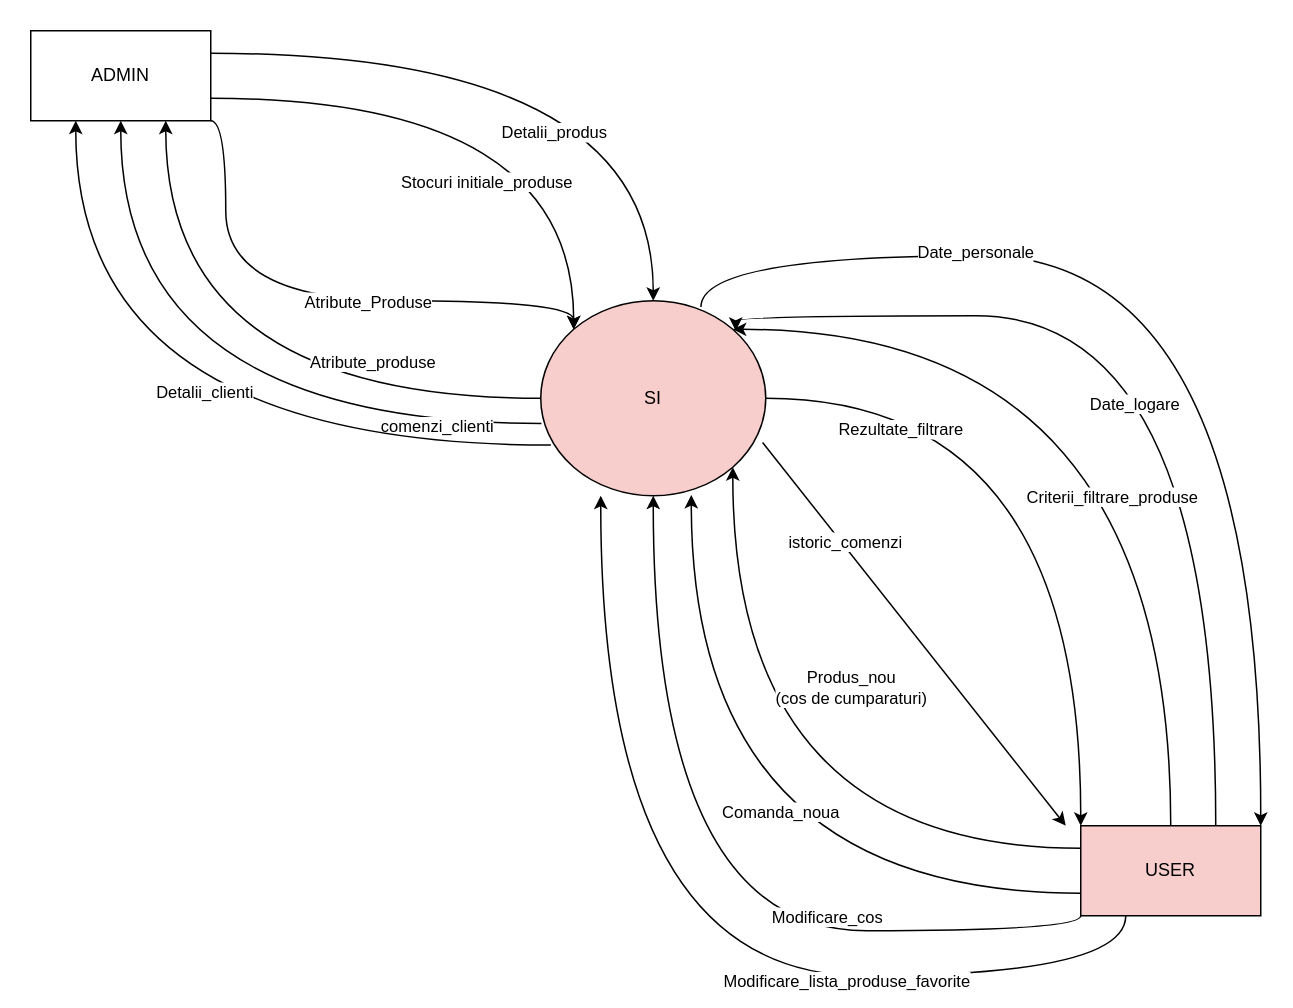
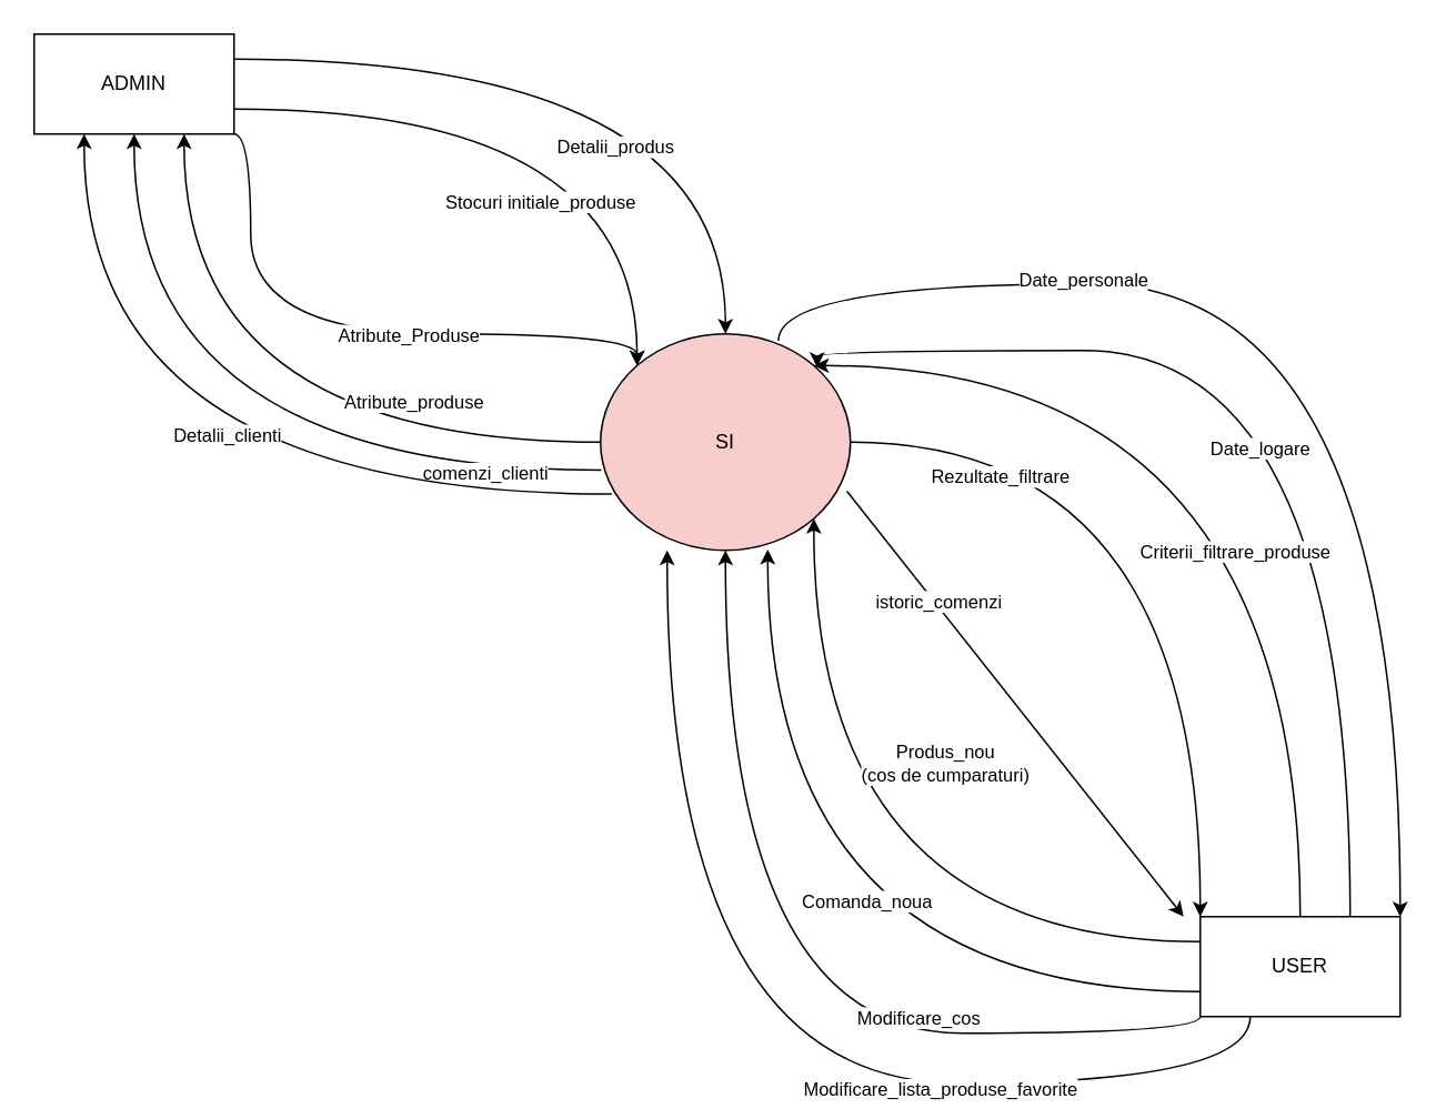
- <mxCell id="3" value="USER" style="rounded=0;whiteSpace=wrap;html=1;fillColor=#f8cecc;" parent="1" vertex="1"><mxGeometry x="720" y="550" width="120" height="60" as="geometry" /></mxCell>
+ <mxCell id="3" value="USER" style="rounded=0;whiteSpace=wrap;html=1;" parent="1" vertex="1"><mxGeometry x="720" y="550" width="120" height="60" as="geometry" /></mxCell>
